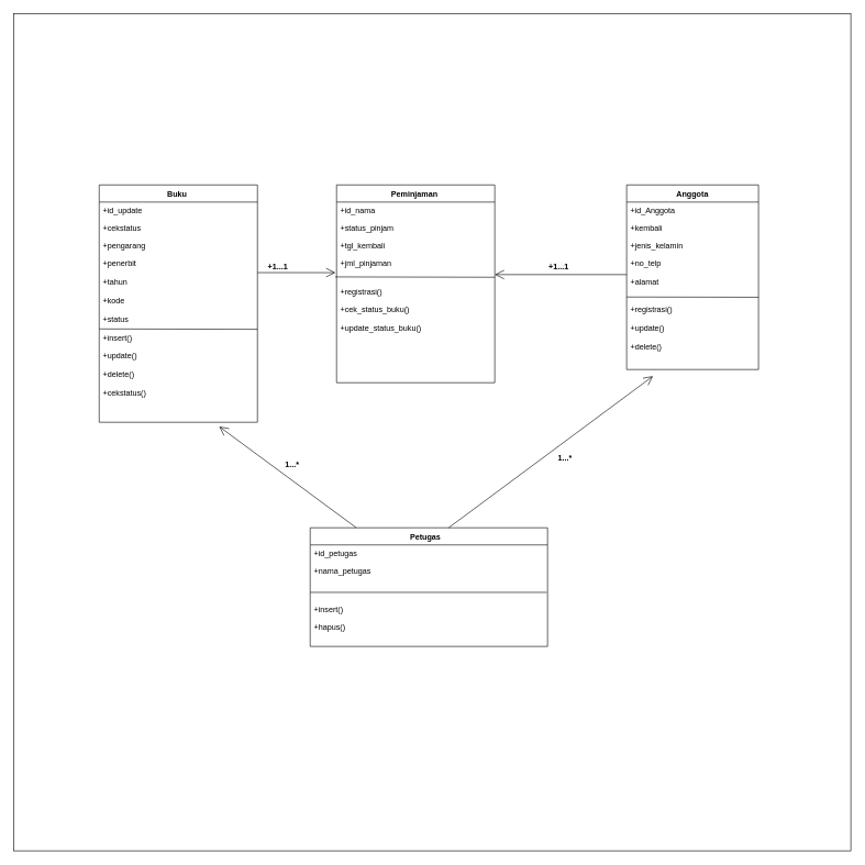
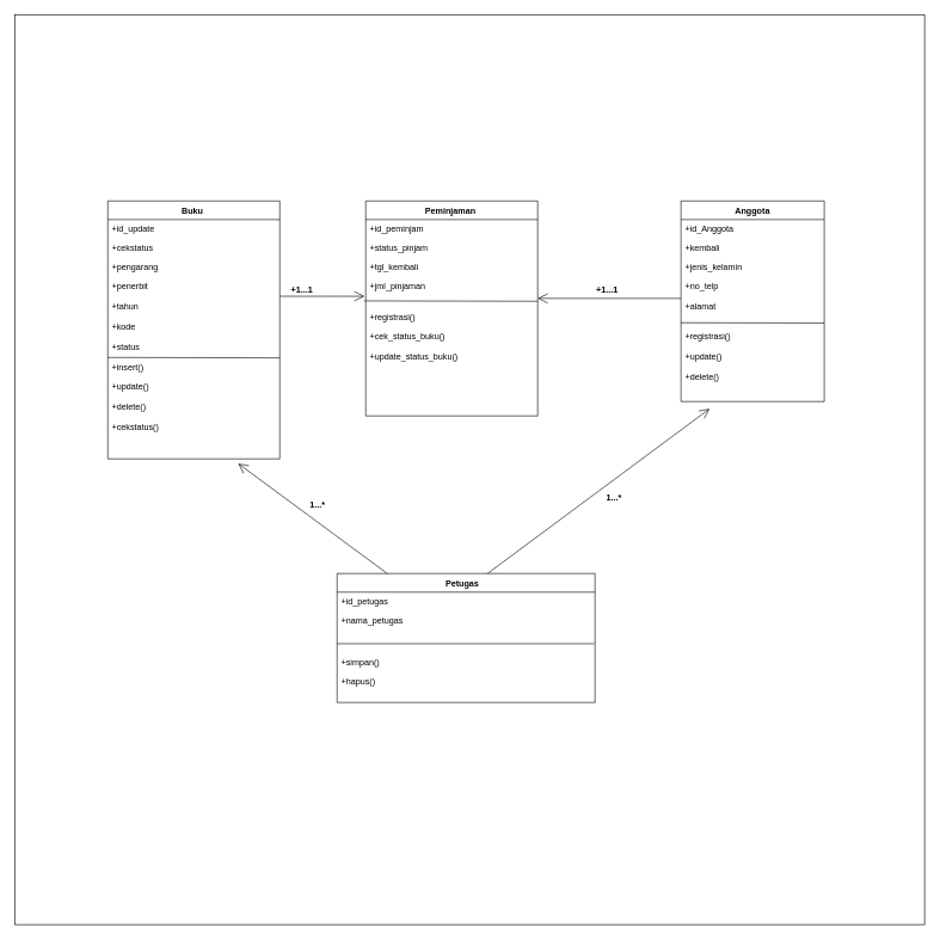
- <mxCell id="9" value="+id_nama" style="text;strokeColor=none;fillColor=none;align=left;verticalAlign=top;spacingLeft=4;spacingRight=4;overflow=hidden;rotatable=0;points=[[0,0.5],[1,0.5]];portConstraint=eastwest;" vertex="1" parent="8"><mxGeometry y="26" width="240" height="26" as="geometry" /></mxCell>
+ <mxCell id="9" value="+id_peminjam" style="text;strokeColor=none;fillColor=none;align=left;verticalAlign=top;spacingLeft=4;spacingRight=4;overflow=hidden;rotatable=0;points=[[0,0.5],[1,0.5]];portConstraint=eastwest;" vertex="1" parent="8"><mxGeometry y="26" width="240" height="26" as="geometry" /></mxCell>
- <mxCell id="22" value="+insert()&#10;&#10;+hapus()" style="text;strokeColor=none;fillColor=none;align=left;verticalAlign=top;spacingLeft=4;spacingRight=4;overflow=hidden;rotatable=0;points=[[0,0.5],[1,0.5]];portConstraint=eastwest;" vertex="1" parent="18"><mxGeometry y="110" width="360" height="70" as="geometry" /></mxCell>
+ <mxCell id="22" value="+simpan()&#10;&#10;+hapus()" style="text;strokeColor=none;fillColor=none;align=left;verticalAlign=top;spacingLeft=4;spacingRight=4;overflow=hidden;rotatable=0;points=[[0,0.5],[1,0.5]];portConstraint=eastwest;" vertex="1" parent="18"><mxGeometry y="110" width="360" height="70" as="geometry" /></mxCell>
